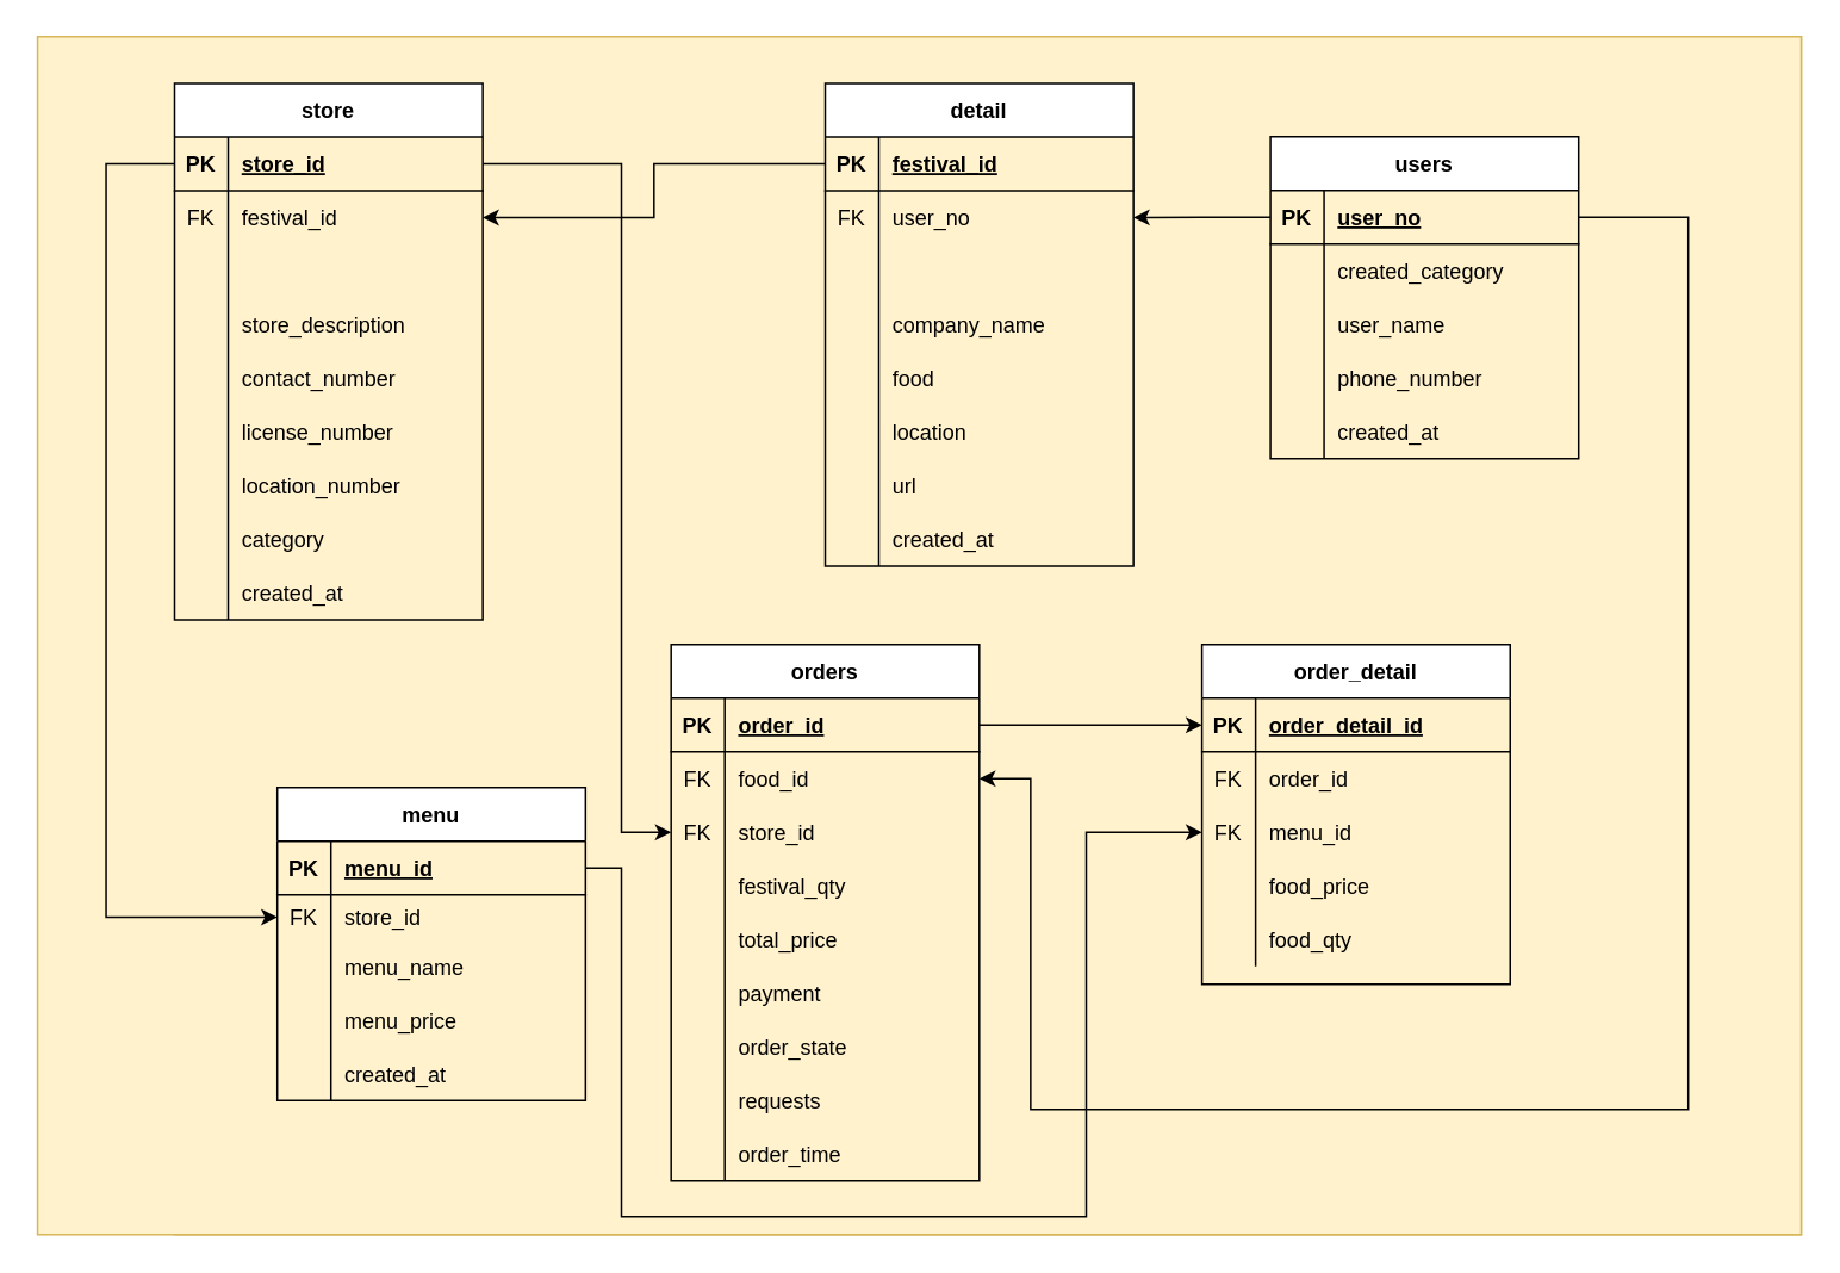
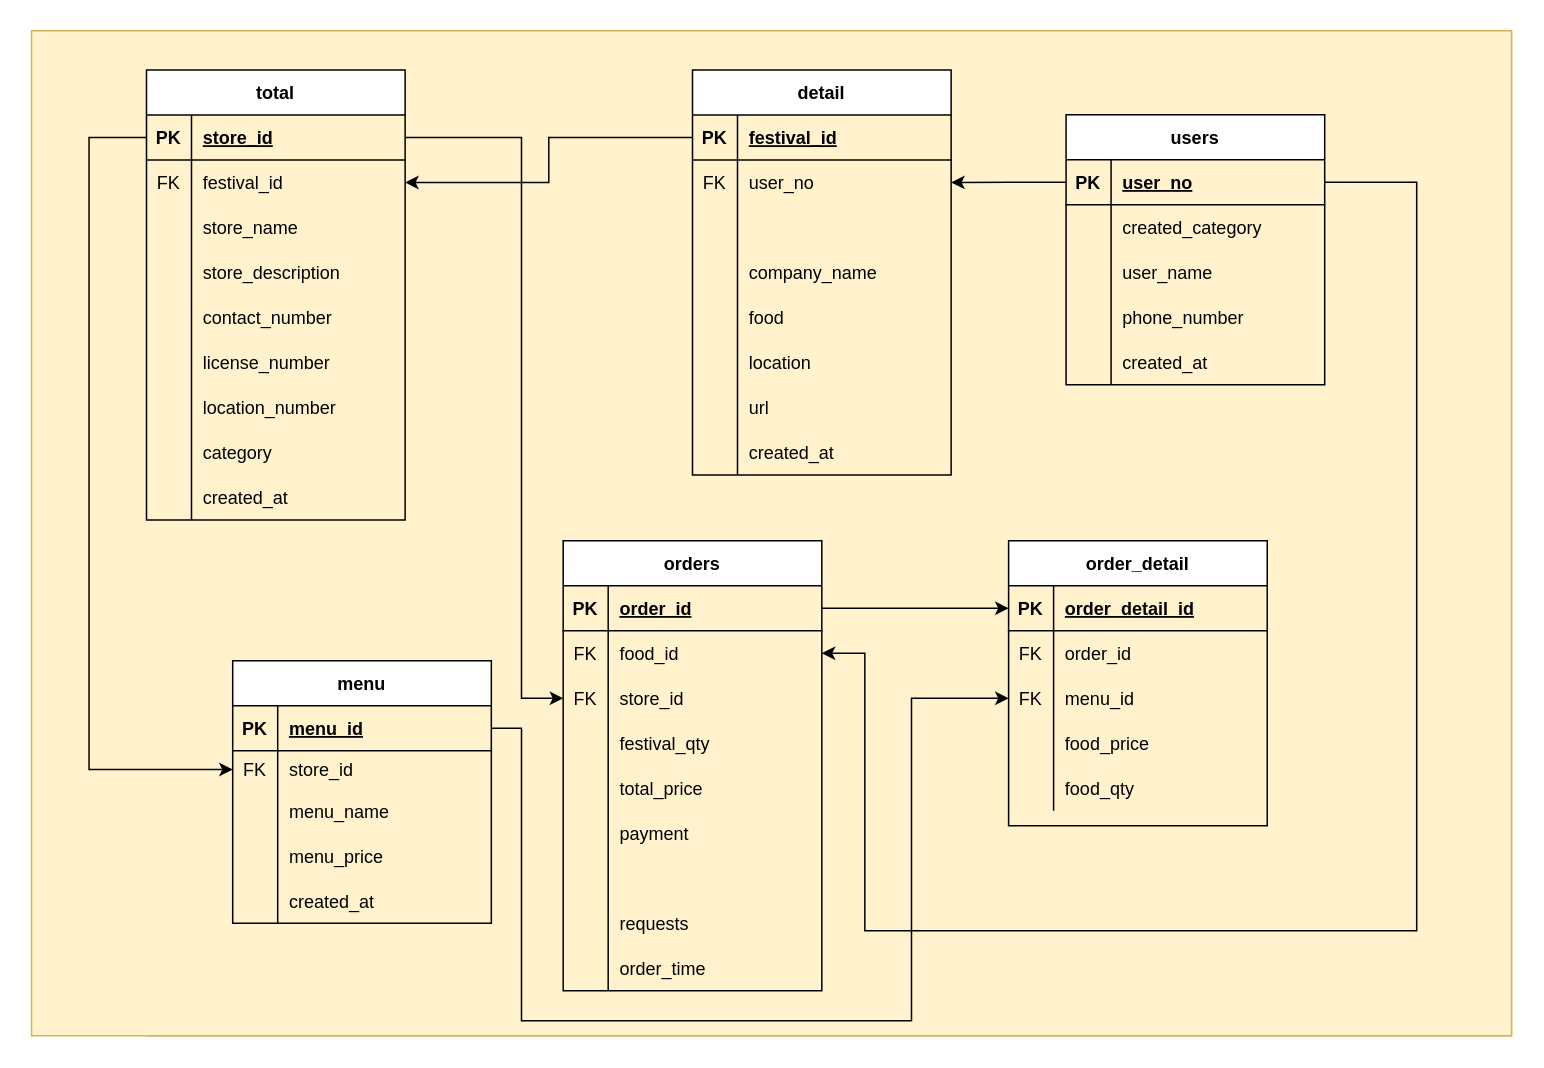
- <mxCell id="4" value="store" style="shape=table;startSize=30;container=1;collapsible=1;childLayout=tableLayout;fixedRows=1;rowLines=0;fontStyle=1;align=center;resizeLast=1;" parent="2" vertex="1"><mxGeometry y="26.154" width="172.421" height="300" as="geometry" /></mxCell>
+ <mxCell id="4" value="total" style="shape=table;startSize=30;container=1;collapsible=1;childLayout=tableLayout;fixedRows=1;rowLines=0;fontStyle=1;align=center;resizeLast=1;" parent="2" vertex="1"><mxGeometry y="26.154" width="172.421" height="300" as="geometry" /></mxCell>
+ <mxCell id="13" value="store_name" style="shape=partialRectangle;connectable=0;fillColor=none;top=0;left=0;bottom=0;right=0;align=left;spacingLeft=6;overflow=hidden;" parent="11" vertex="1"><mxGeometry x="30" width="142.421" height="30" as="geometry" /></mxCell>
- <mxCell id="111" value="order_state" style="shape=partialRectangle;connectable=0;fillColor=none;top=0;left=0;bottom=0;right=0;align=left;spacingLeft=6;overflow=hidden;" vertex="1" parent="109"><mxGeometry x="30" width="142.421" height="30" as="geometry" /></mxCell>
